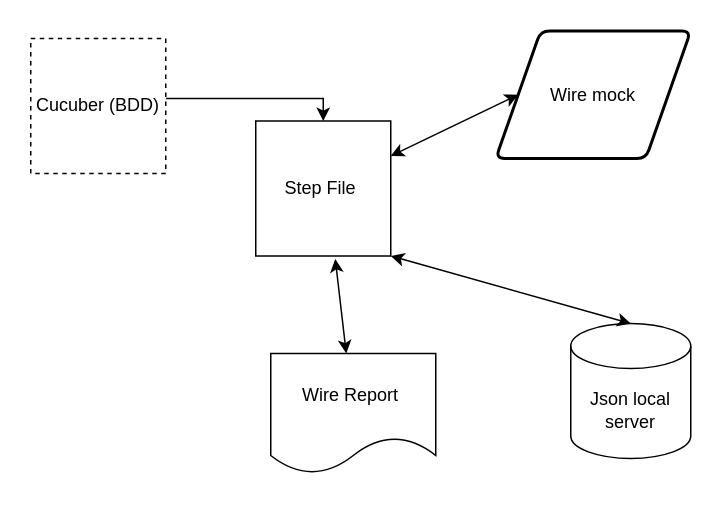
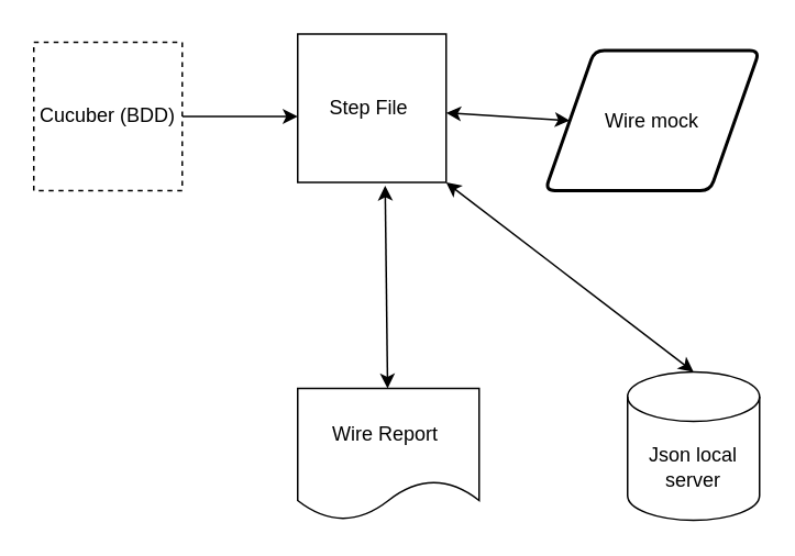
- <mxCell id="7" value="Wire mock" style="shape=parallelogram;html=1;strokeWidth=2;perimeter=parallelogramPerimeter;whiteSpace=wrap;rounded=1;arcSize=12;size=0.23;" vertex="1" parent="1"><mxGeometry x="330" y="20" width="130" height="85" as="geometry" /></mxCell>
+ <mxCell id="7" value="Wire mock" style="shape=parallelogram;html=1;strokeWidth=2;perimeter=parallelogramPerimeter;whiteSpace=wrap;rounded=1;arcSize=12;size=0.23;" vertex="1" parent="1"><mxGeometry x="330" y="30" width="130" height="85" as="geometry" /></mxCell>
- <mxCell id="6" value="Step File&amp;nbsp;" style="whiteSpace=wrap;html=1;aspect=fixed;" vertex="1" parent="1"><mxGeometry x="170" y="80" width="90" height="90" as="geometry" /></mxCell>
+ <mxCell id="6" value="Step File&amp;nbsp;" style="whiteSpace=wrap;html=1;aspect=fixed;" vertex="1" parent="1"><mxGeometry x="180" y="20" width="90" height="90" as="geometry" /></mxCell>
- <mxCell id="2" value="Json local server" style="shape=cylinder3;whiteSpace=wrap;html=1;boundedLbl=1;backgroundOutline=1;size=15;" vertex="1" parent="1"><mxGeometry x="380" y="215" width="80" height="90" as="geometry" /></mxCell>
+ <mxCell id="2" value="Json local server" style="shape=cylinder3;whiteSpace=wrap;html=1;boundedLbl=1;backgroundOutline=1;size=15;" vertex="1" parent="1"><mxGeometry x="380" y="225" width="80" height="90" as="geometry" /></mxCell>
